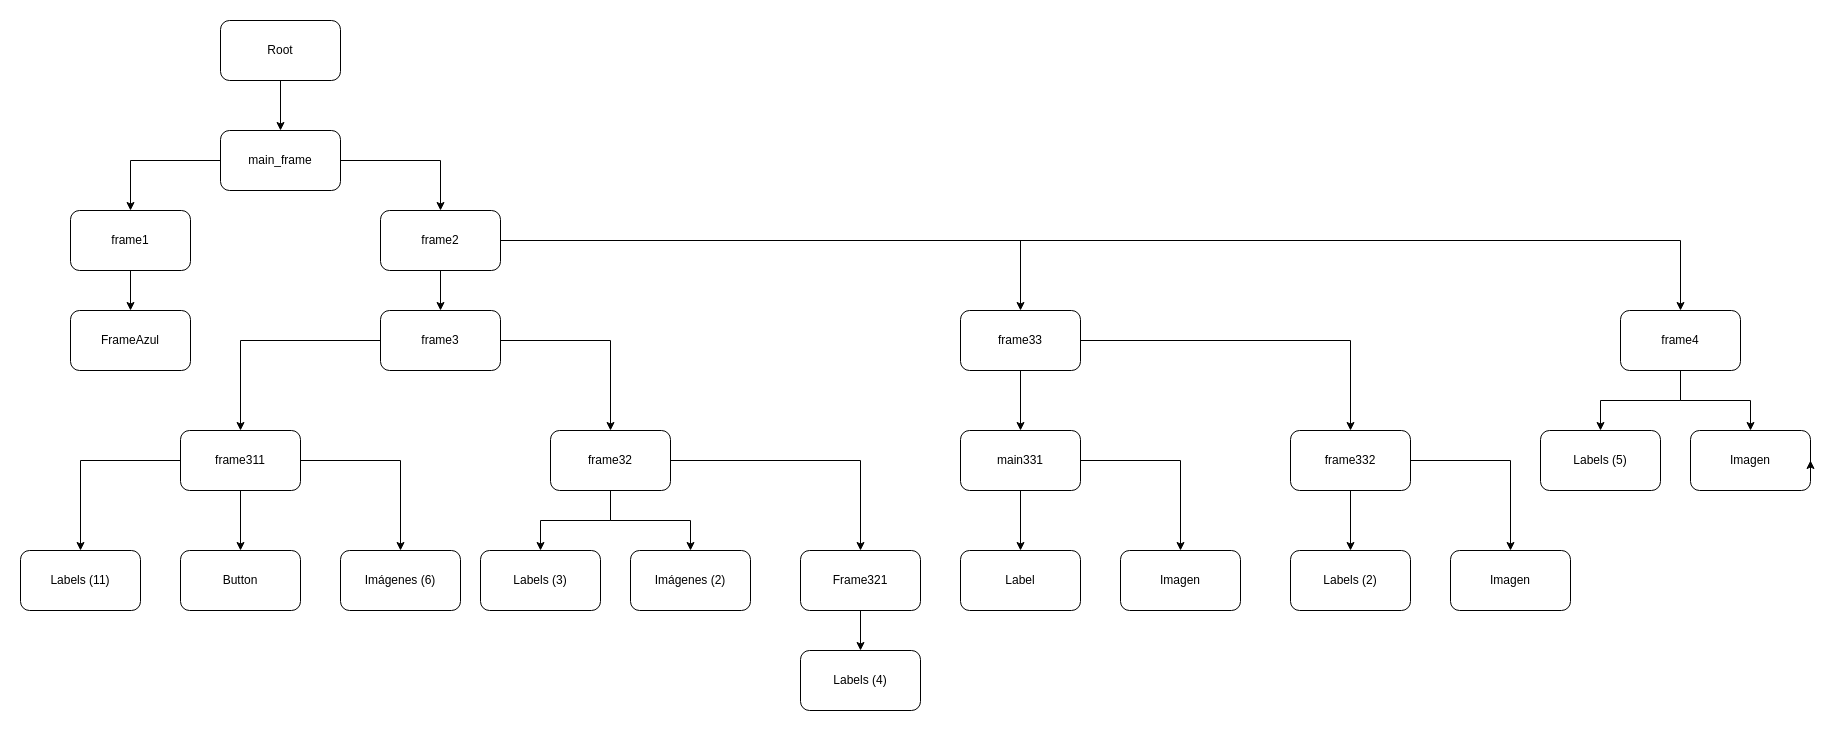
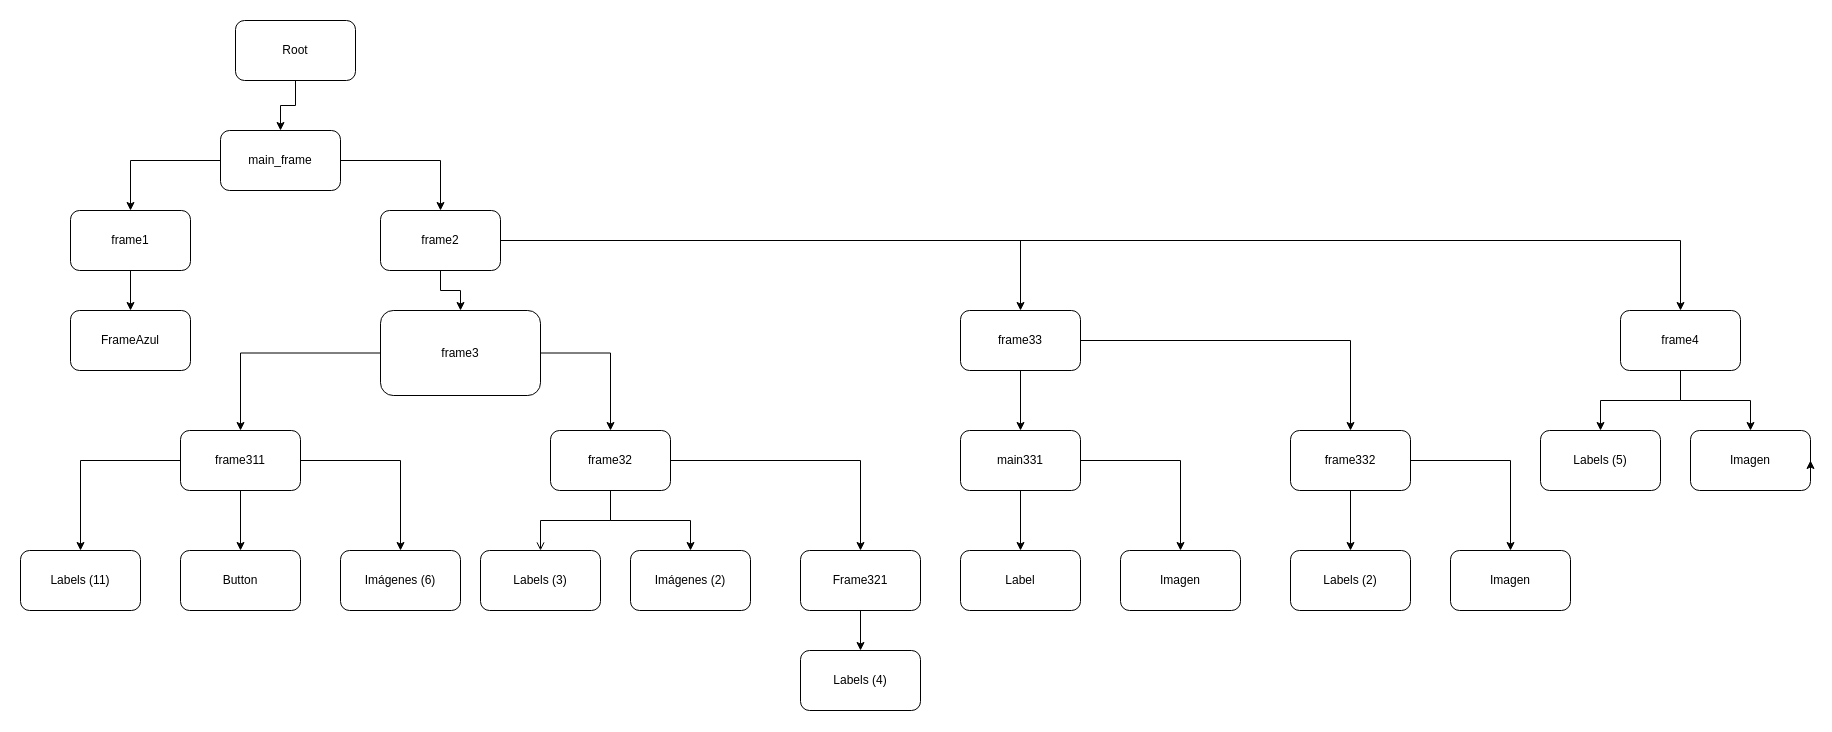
- <mxCell id="3" value="Root" style="rounded=1;whiteSpace=wrap;html=1;" vertex="1" parent="1"><mxGeometry x="220" y="20" width="120" height="60" as="geometry" /></mxCell>
+ <mxCell id="3" value="Root" style="rounded=1;whiteSpace=wrap;html=1;" vertex="1" parent="1"><mxGeometry x="235" y="20" width="120" height="60" as="geometry" /></mxCell>
- <mxCell id="16" value="frame3" style="rounded=1;whiteSpace=wrap;html=1;" vertex="1" parent="1"><mxGeometry x="380" y="310" width="120" height="60" as="geometry" /></mxCell>
+ <mxCell id="16" value="frame3" style="rounded=1;whiteSpace=wrap;html=1;" vertex="1" parent="1"><mxGeometry x="380" y="310" width="160" height="85" as="geometry" /></mxCell>
- <mxCell id="24" style="edgeStyle=orthogonalEdgeStyle;rounded=0;orthogonalLoop=1;jettySize=auto;html=1;entryX=0.5;entryY=0;entryDx=0;entryDy=0;" edge="1" parent="1" source="27" target="28"><mxGeometry relative="1" as="geometry" /></mxCell>
+ <mxCell id="24" style="edgeStyle=orthogonalEdgeStyle;rounded=0;orthogonalLoop=1;jettySize=auto;html=1;entryX=0.5;entryY=0;entryDx=0;entryDy=0;endArrow=open;" edge="1" parent="1" source="27" target="28"><mxGeometry relative="1" as="geometry" /></mxCell>
